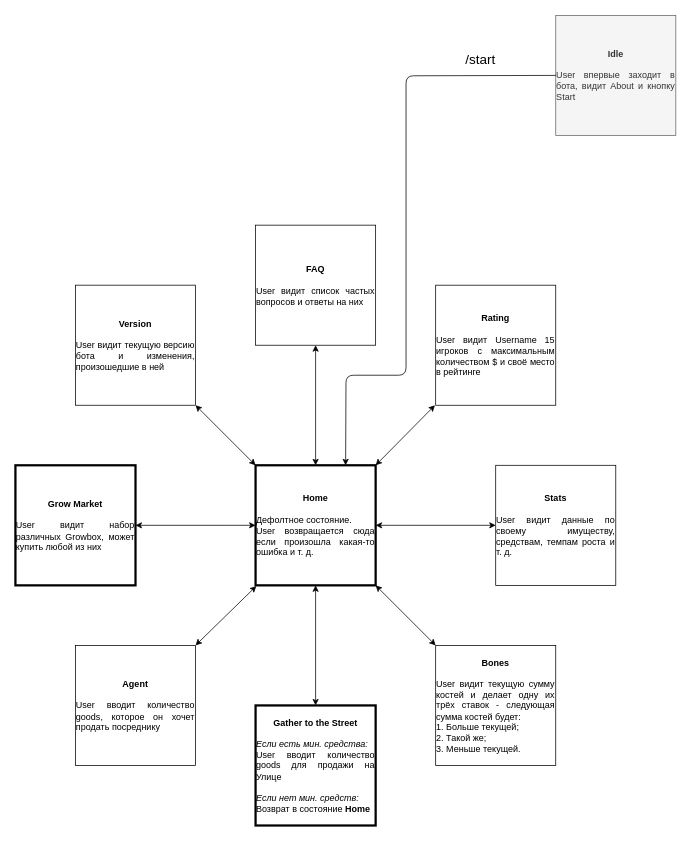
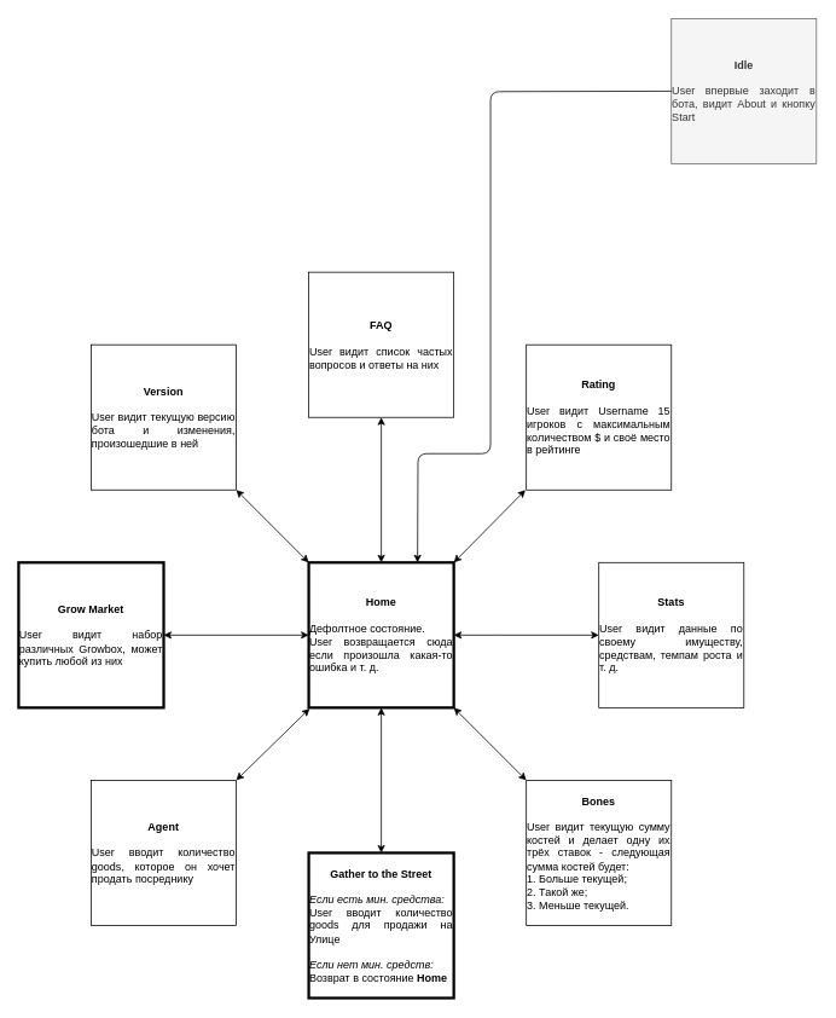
- <mxCell id="21" value="&lt;font style=&quot;font-size: 18px&quot;&gt;/start&lt;/font&gt;" style="text;html=1;strokeColor=none;fillColor=none;align=center;verticalAlign=middle;whiteSpace=wrap;rounded=0;" vertex="1" parent="1"><mxGeometry x="620" y="68.5" width="40" height="20" as="geometry" /></mxCell>
